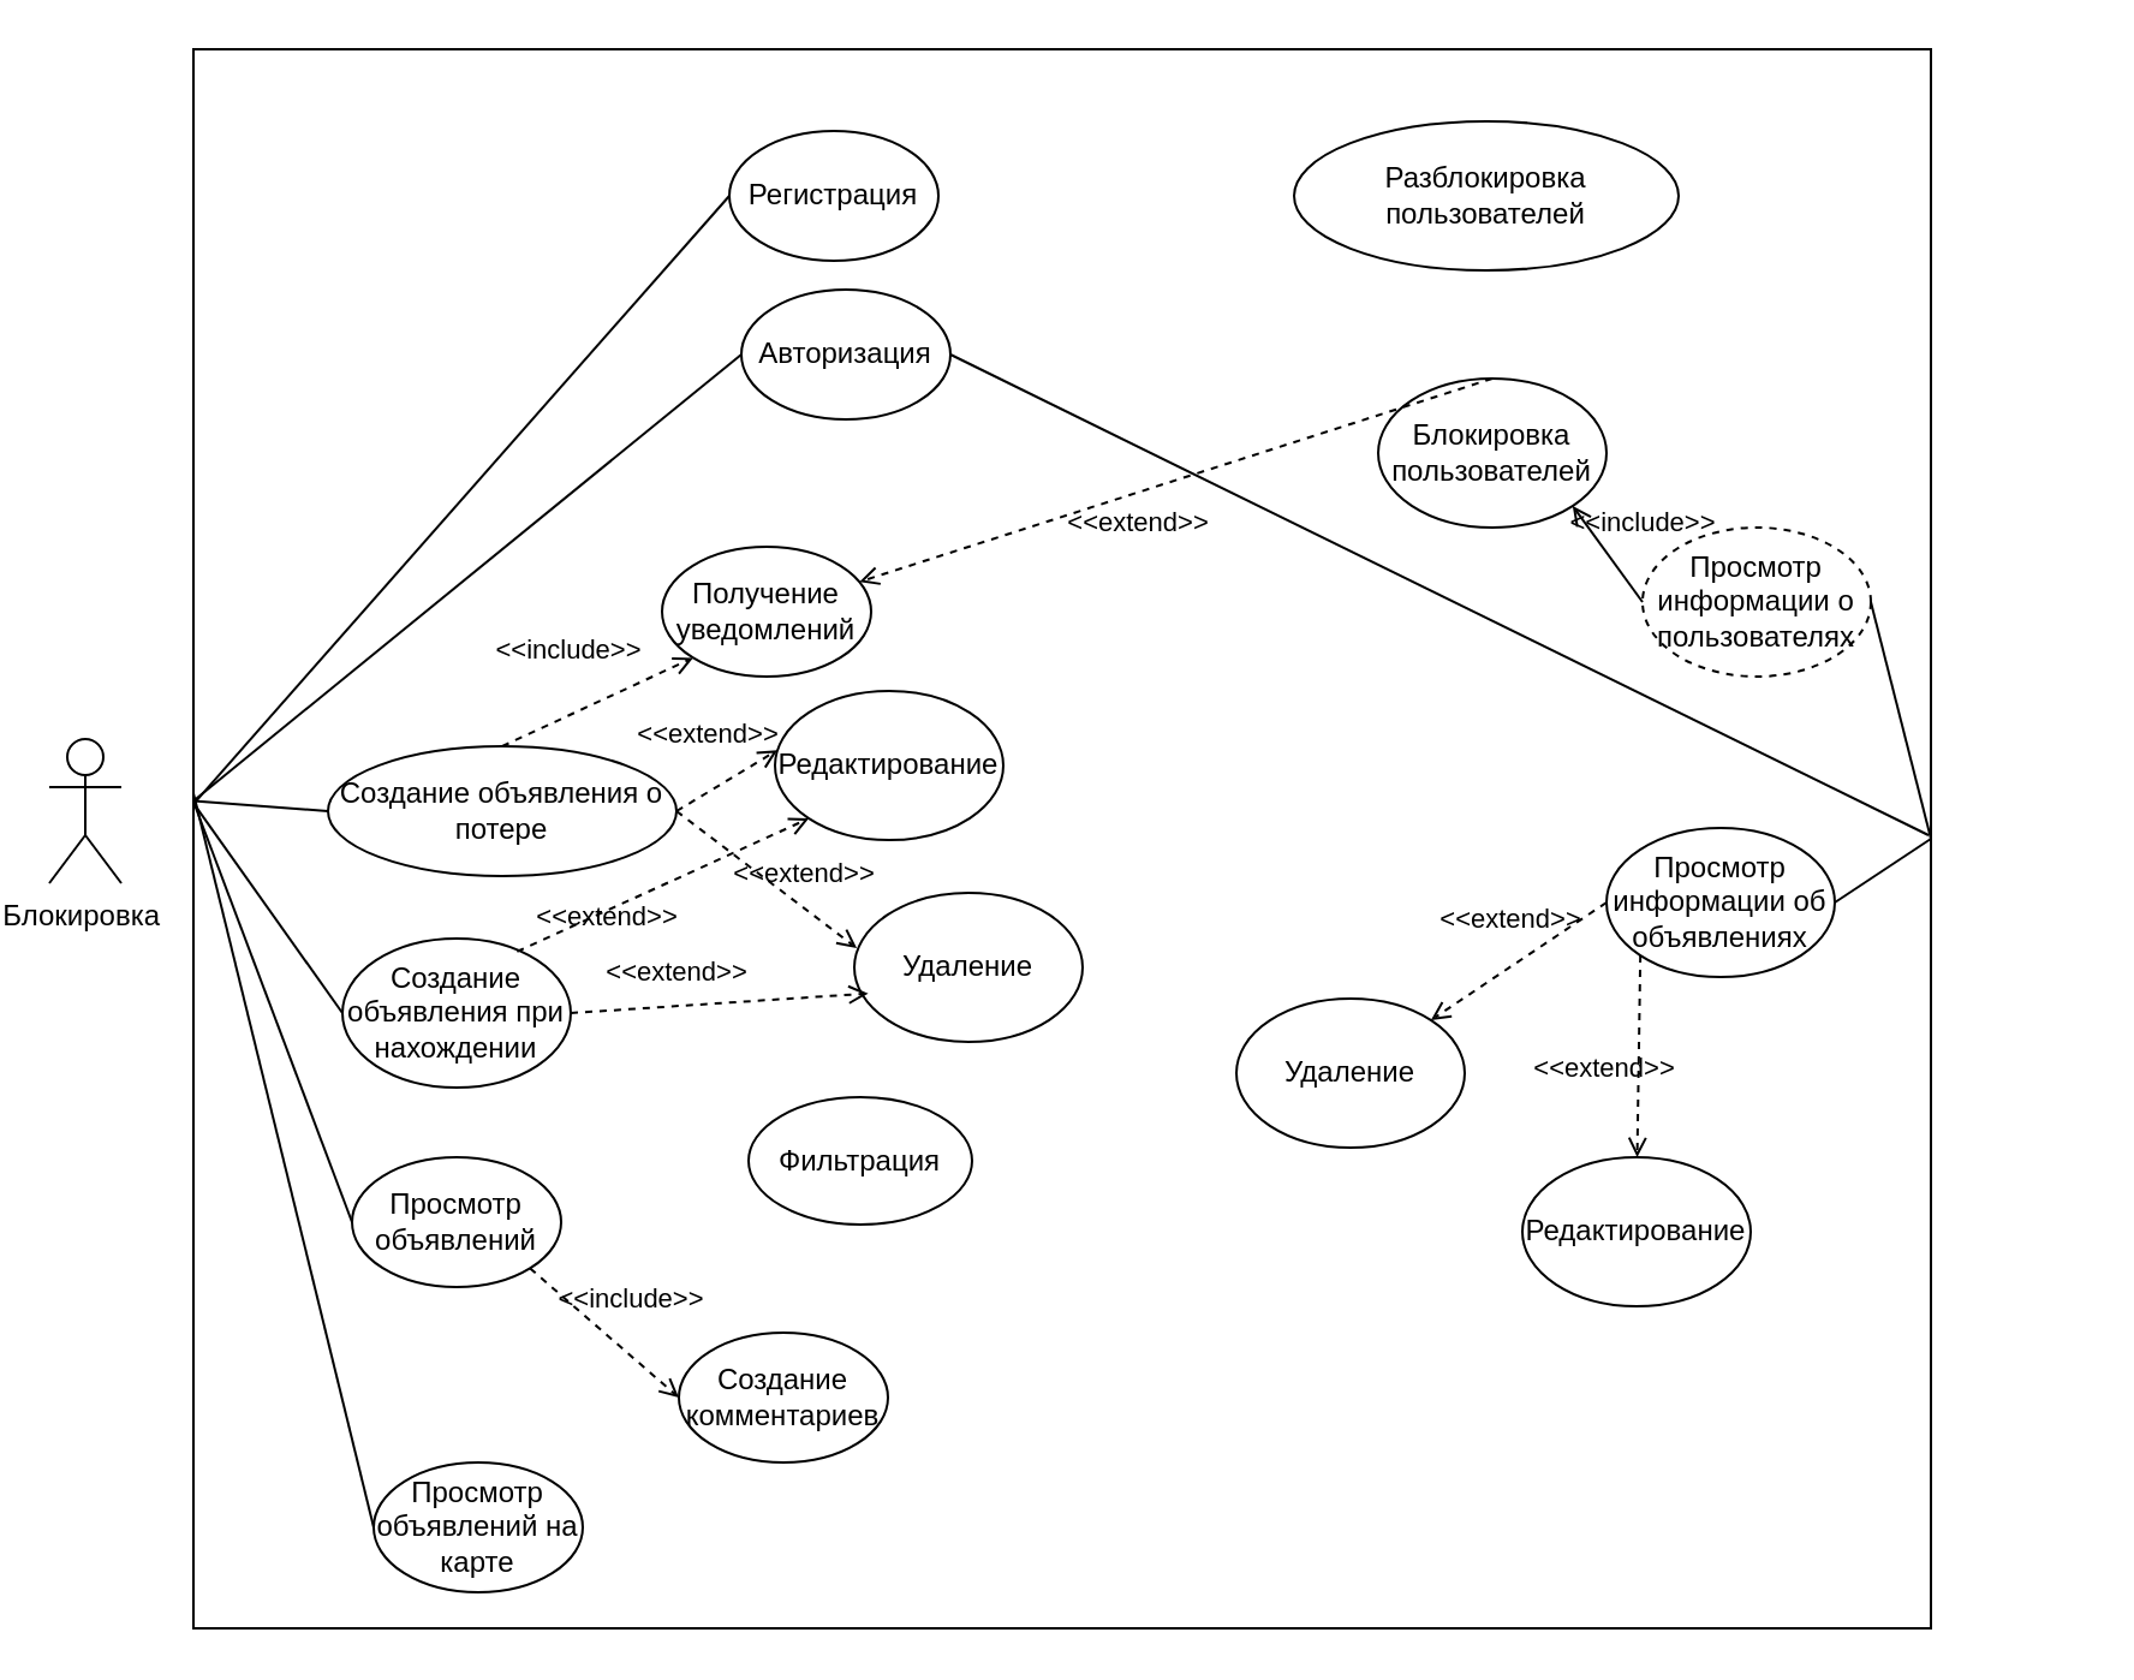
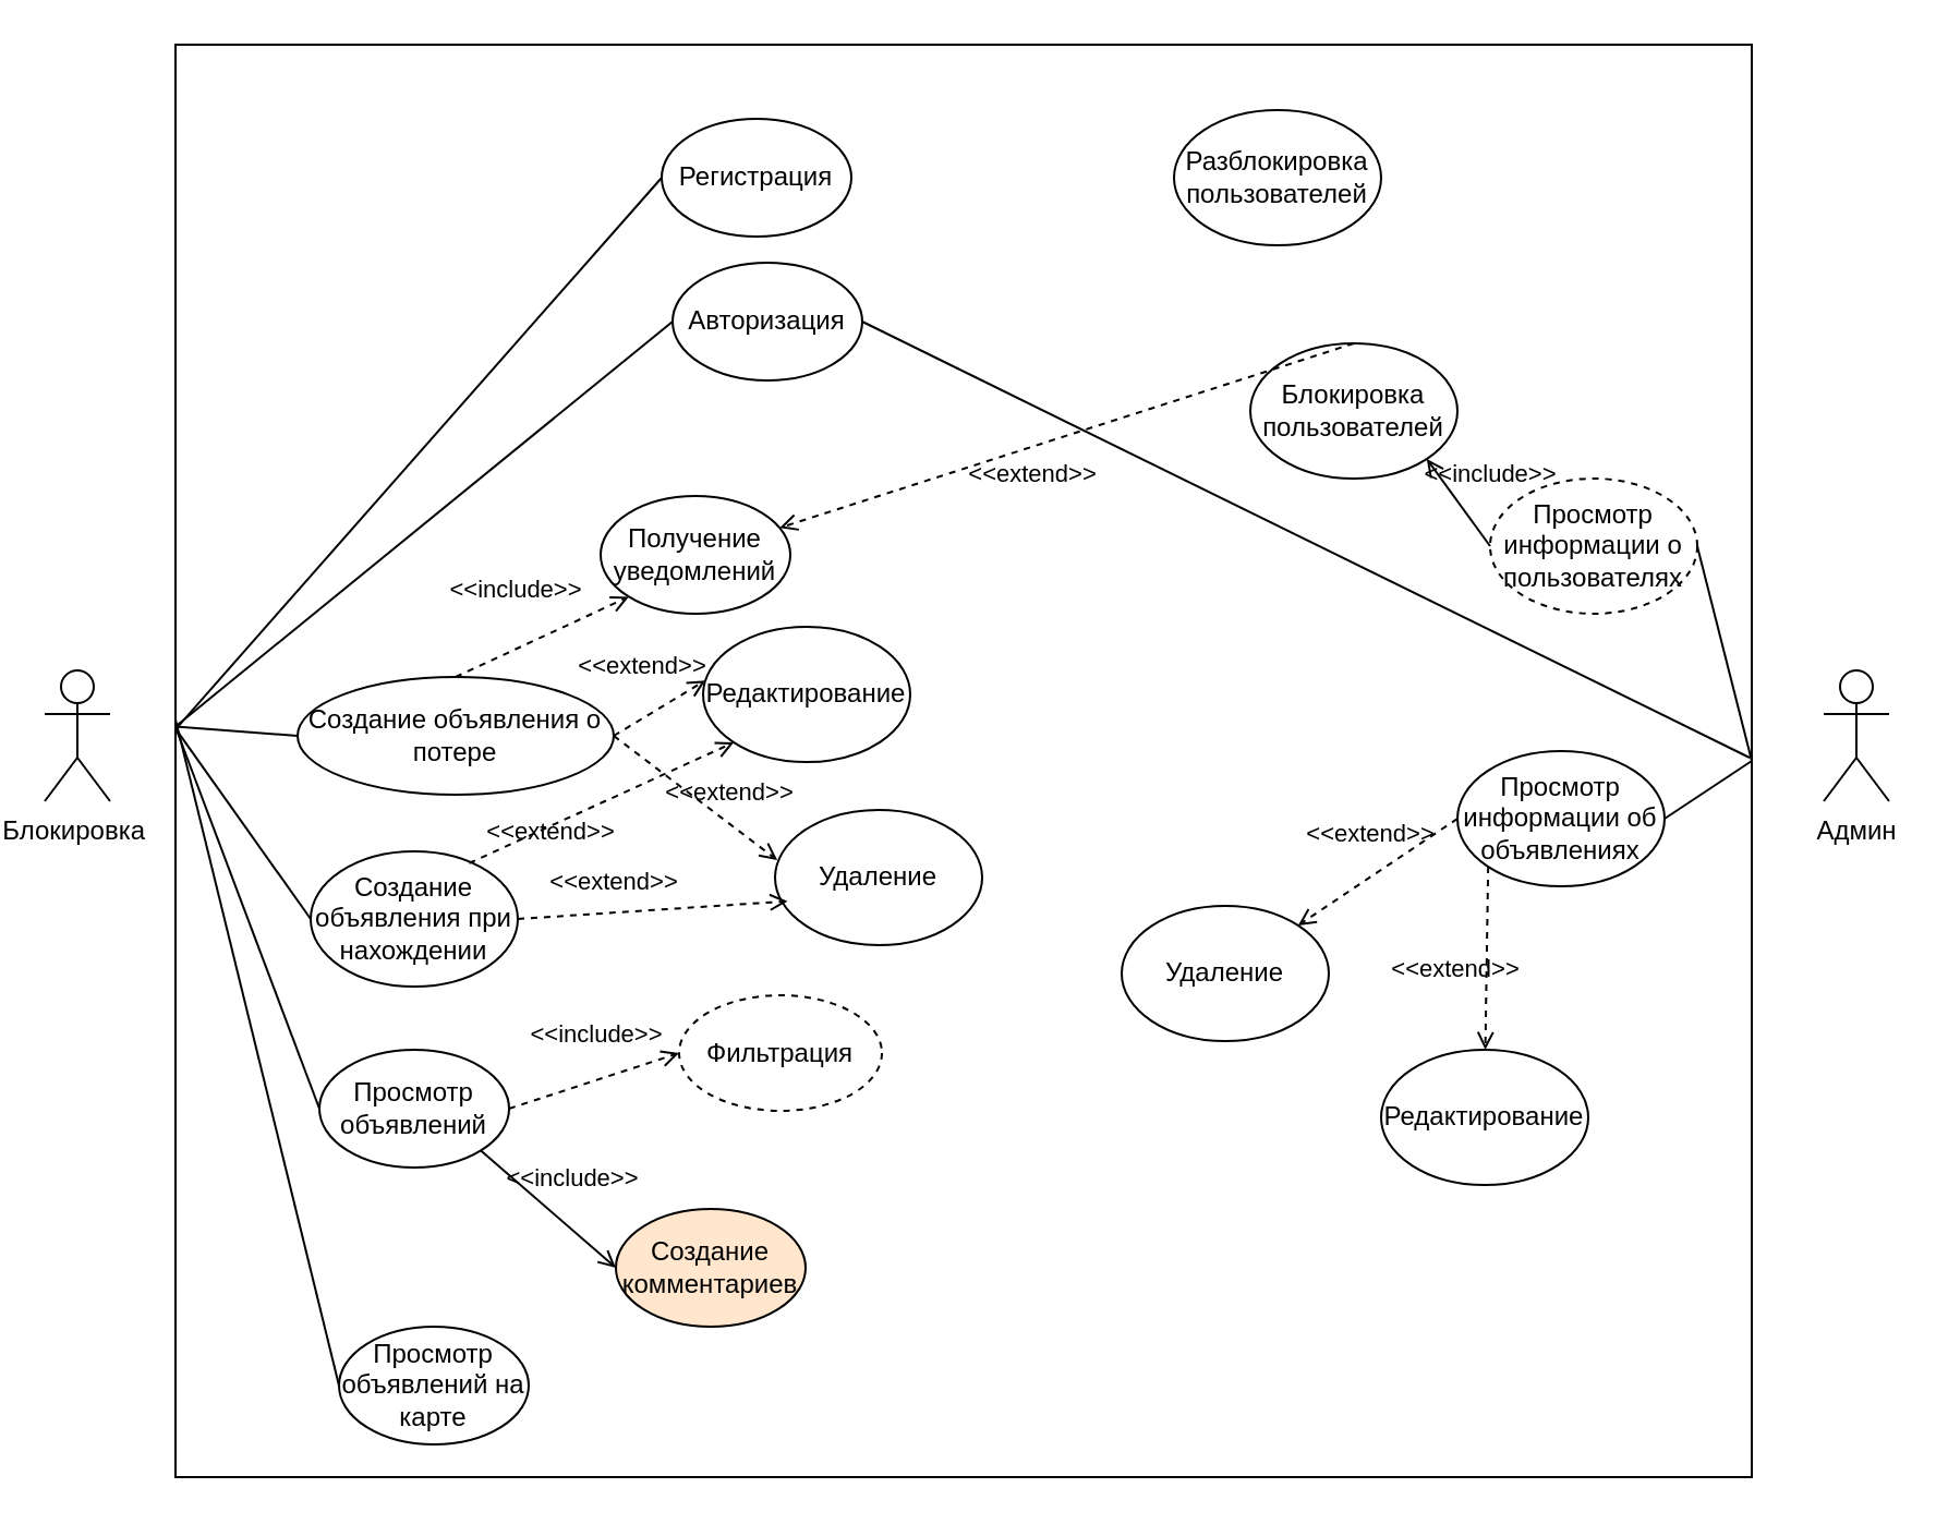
- <mxCell id="33" value="Разблокировка пользователей" style="ellipse;whiteSpace=wrap;html=1;" vertex="1" parent="1"><mxGeometry x="538" y="50" width="160" height="62" as="geometry" /></mxCell>
+ <mxCell id="33" value="Разблокировка пользователей" style="ellipse;whiteSpace=wrap;html=1;" vertex="1" parent="1"><mxGeometry x="538" y="50" width="95" height="62" as="geometry" /></mxCell>
+ <mxCell id="4" value="Админ" style="shape=umlActor;verticalLabelPosition=bottom;verticalAlign=top;html=1;outlineConnect=0;" vertex="1" parent="1"><mxGeometry x="836" y="307" width="30" height="60" as="geometry" /></mxCell>
- <mxCell id="16" value="Фильтрация" style="ellipse;whiteSpace=wrap;html=1;" vertex="1" parent="1"><mxGeometry x="311" y="456" width="93" height="53" as="geometry" /></mxCell>
+ <mxCell id="16" value="Фильтрация" style="ellipse;whiteSpace=wrap;html=1;dashed=1;" vertex="1" parent="1"><mxGeometry x="311" y="456" width="93" height="53" as="geometry" /></mxCell>
+ <mxCell id="17" value="&amp;lt;&amp;lt;include&amp;gt;&amp;gt;" style="html=1;verticalAlign=bottom;labelBackgroundColor=none;endArrow=open;endFill=0;dashed=1;rounded=0;exitX=1;exitY=0.5;exitDx=0;exitDy=0;entryX=0;entryY=0.5;entryDx=0;entryDy=0;" edge="1" parent="1" source="7" target="16"><mxGeometry x="0.113" y="11" width="160" relative="1" as="geometry"><mxPoint x="184" y="418" as="sourcePoint" /><mxPoint x="344" y="418" as="targetPoint" /><mxPoint as="offset" /></mxGeometry></mxCell>
- <mxCell id="23" value="&amp;lt;&amp;lt;include&amp;gt;&amp;gt;" style="html=1;verticalAlign=bottom;labelBackgroundColor=none;endArrow=open;endFill=0;dashed=1;rounded=0;exitX=1;exitY=1;exitDx=0;exitDy=0;entryX=0;entryY=0.5;entryDx=0;entryDy=0;" edge="1" parent="1" source="7" target="22"><mxGeometry x="0.113" y="11" width="160" relative="1" as="geometry"><mxPoint x="271" y="539" as="sourcePoint" /><mxPoint x="357" y="543" as="targetPoint" /><mxPoint as="offset" /></mxGeometry></mxCell>
+ <mxCell id="23" value="&amp;lt;&amp;lt;include&amp;gt;&amp;gt;" style="html=1;verticalAlign=bottom;labelBackgroundColor=none;endArrow=open;endFill=0;dashed=0;rounded=0;exitX=1;exitY=1;exitDx=0;exitDy=0;entryX=0;entryY=0.5;entryDx=0;entryDy=0;" edge="1" parent="1" source="7" target="22"><mxGeometry x="0.113" y="11" width="160" relative="1" as="geometry"><mxPoint x="271" y="539" as="sourcePoint" /><mxPoint x="357" y="543" as="targetPoint" /><mxPoint as="offset" /></mxGeometry></mxCell>
- <mxCell id="22" value="Создание комментариев" style="ellipse;whiteSpace=wrap;html=1;" vertex="1" parent="1"><mxGeometry x="282" y="554" width="87" height="54" as="geometry" /></mxCell>
+ <mxCell id="22" value="Создание комментариев" style="ellipse;whiteSpace=wrap;html=1;fillColor=#ffe6cc;" vertex="1" parent="1"><mxGeometry x="282" y="554" width="87" height="54" as="geometry" /></mxCell>
